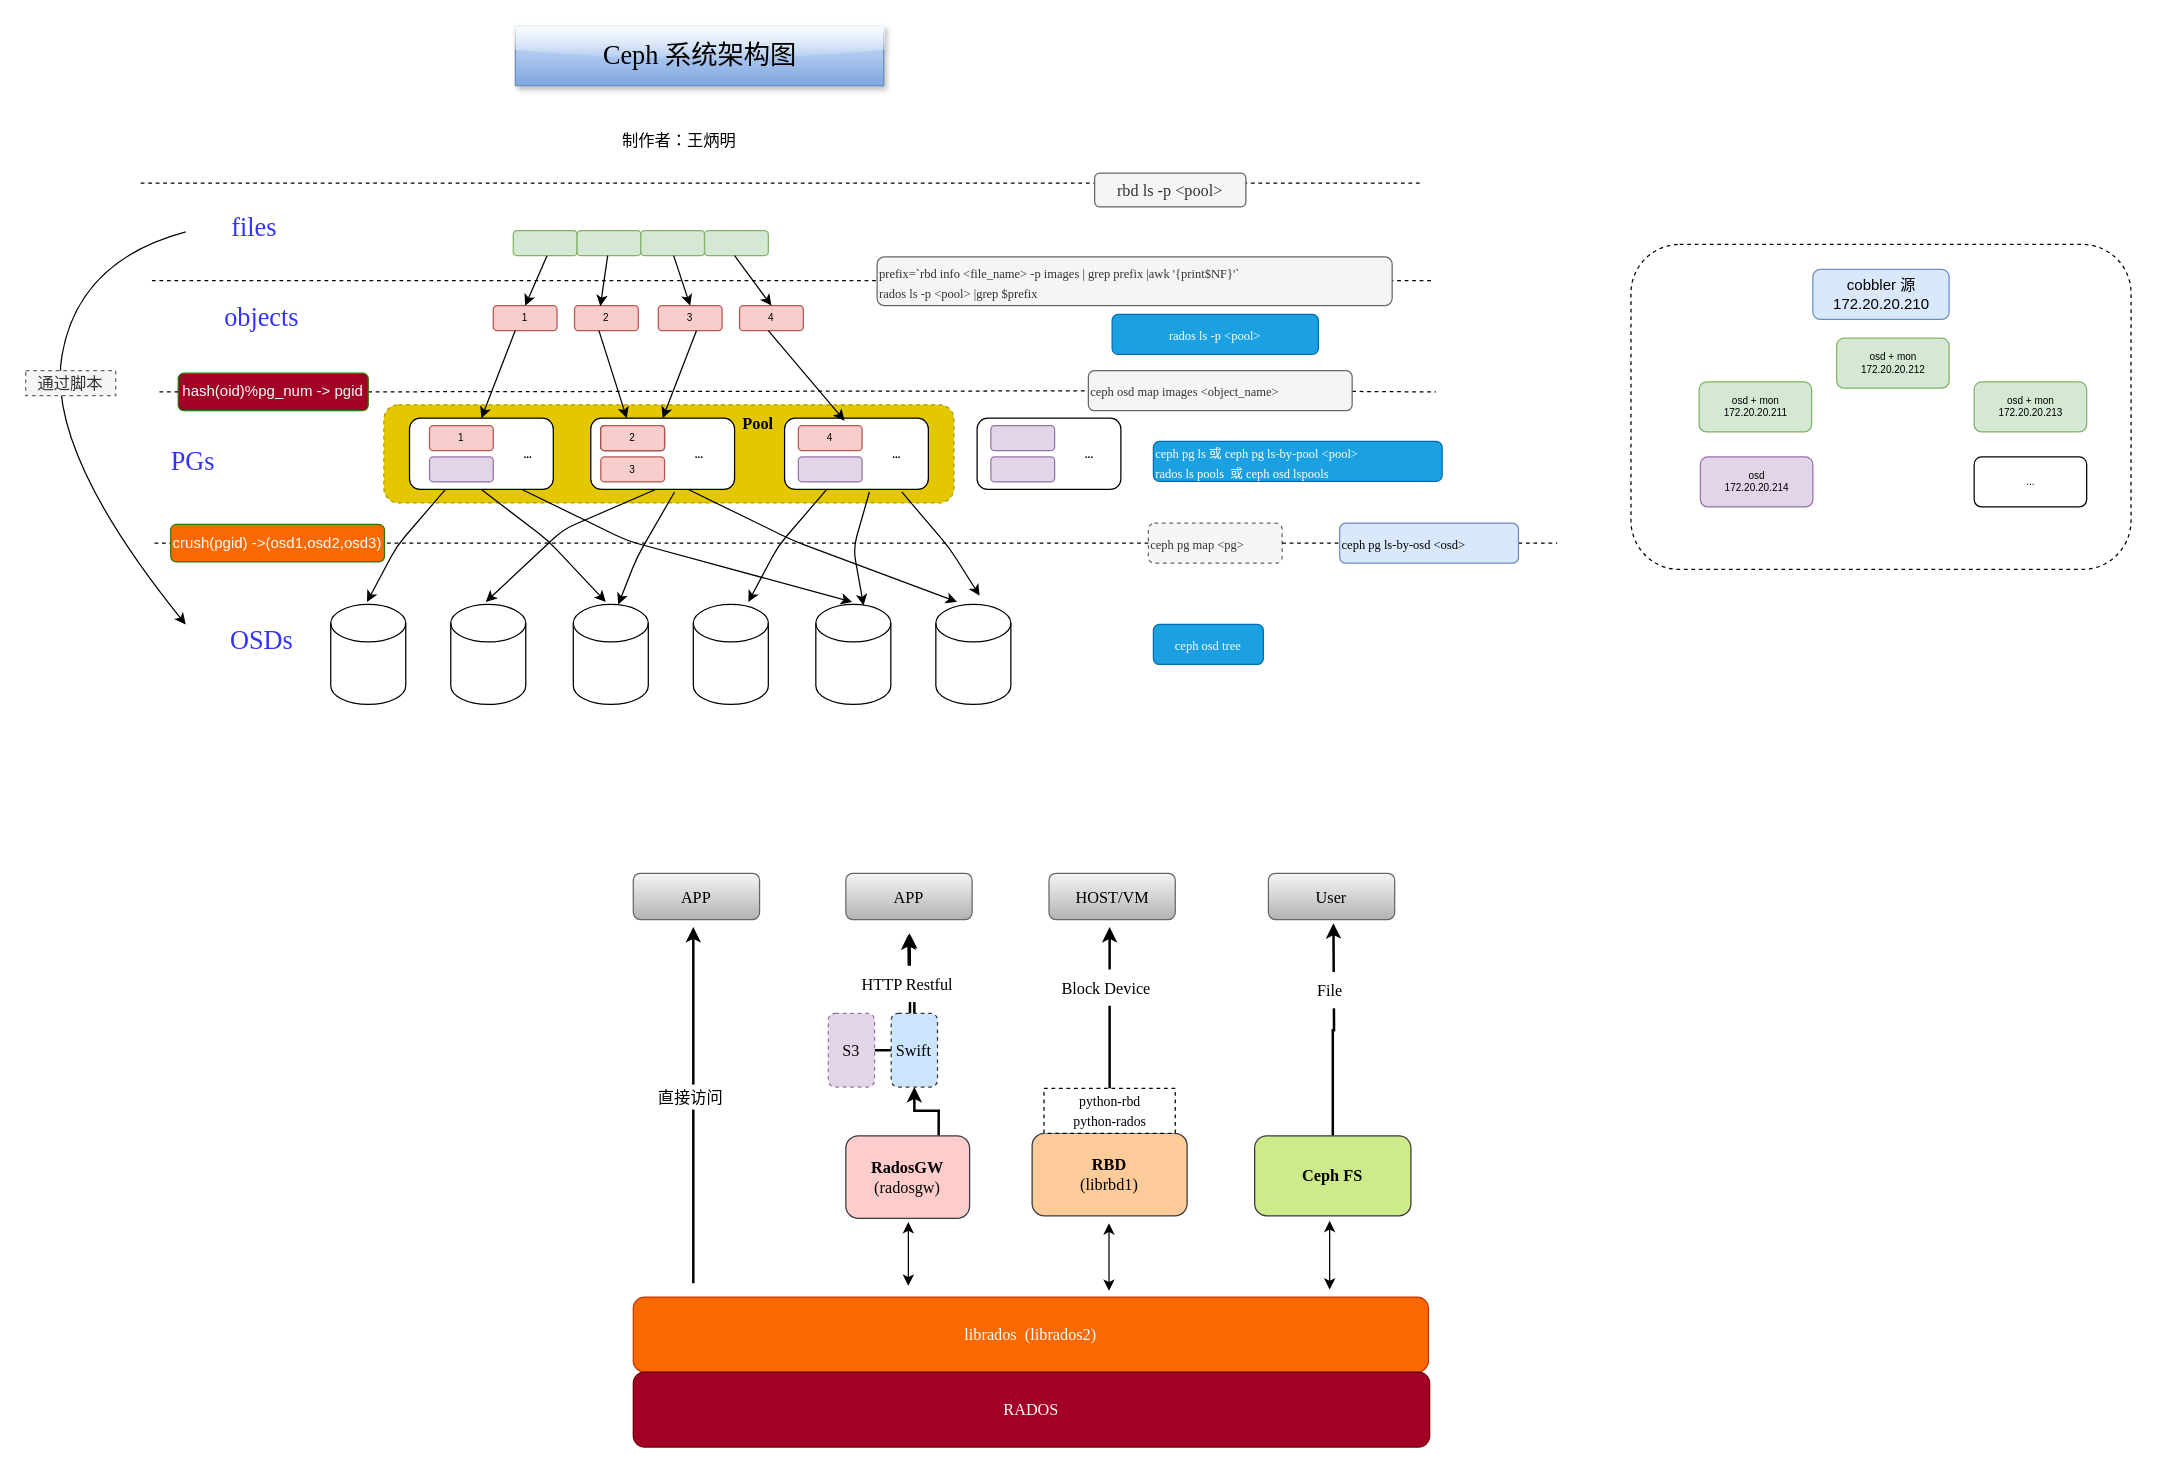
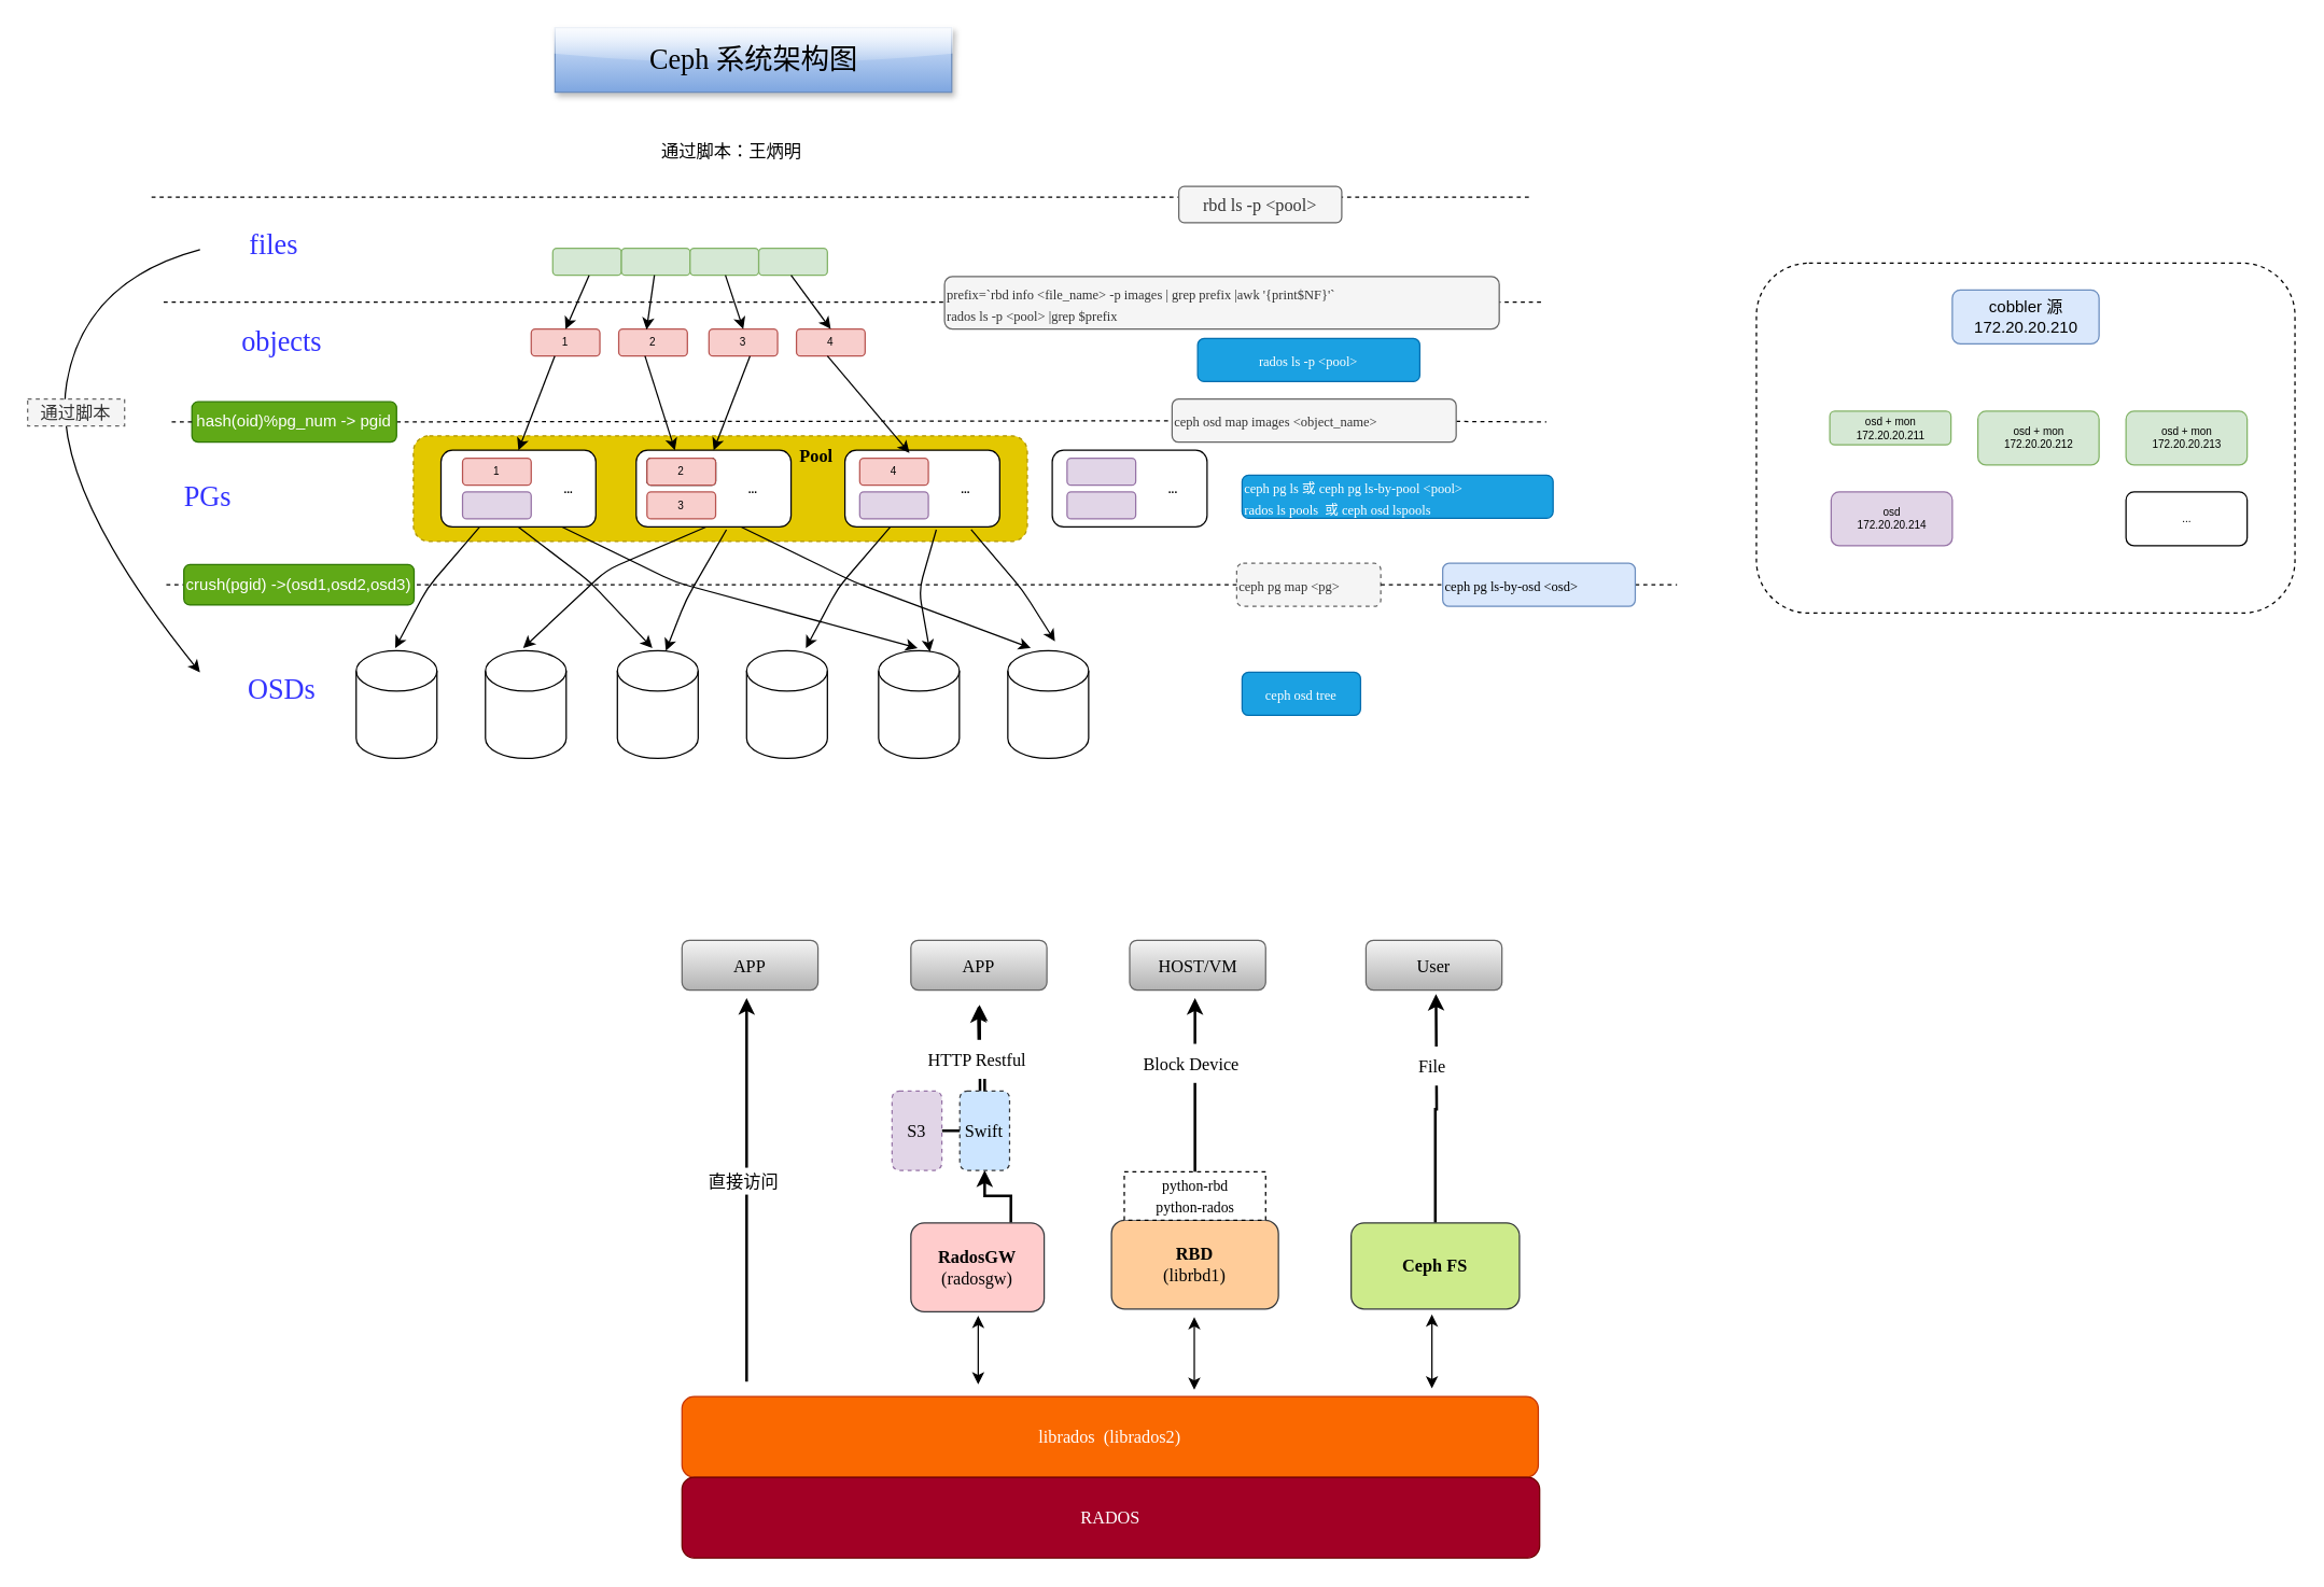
- <mxCell id="80" value="制作者：王炳明" style="text;html=1;strokeColor=none;fillColor=none;align=center;verticalAlign=middle;whiteSpace=wrap;rounded=0;glass=0;dashed=1;fontFamily=Comic Sans MS;fontSize=13;fontColor=#000000;" parent="1" vertex="1"><mxGeometry x="485" y="102" width="115.5" height="20" as="geometry" /></mxCell>
+ <mxCell id="80" value="通过脚本：王炳明" style="text;html=1;strokeColor=none;fillColor=none;align=center;verticalAlign=middle;whiteSpace=wrap;rounded=0;glass=0;dashed=1;fontFamily=Comic Sans MS;fontSize=13;fontColor=#000000;" parent="1" vertex="1"><mxGeometry x="485" y="102" width="115.5" height="20" as="geometry" /></mxCell>
- <mxCell id="6" value="&lt;font style=&quot;font-size: 8px&quot;&gt;osd + mon&lt;br style=&quot;font-size: 8px&quot;&gt;172.20.20.212&lt;/font&gt;" style="rounded=1;whiteSpace=wrap;html=1;fontSize=8;fillColor=#d5e8d4;strokeColor=#82b366;" parent="1" vertex="1"><mxGeometry x="1468.5" y="270" width="90" height="40" as="geometry" /></mxCell>
+ <mxCell id="6" value="&lt;font style=&quot;font-size: 8px&quot;&gt;osd + mon&lt;br style=&quot;font-size: 8px&quot;&gt;172.20.20.212&lt;/font&gt;" style="rounded=1;whiteSpace=wrap;html=1;fontSize=8;fillColor=#d5e8d4;strokeColor=#82b366;" parent="1" vertex="1"><mxGeometry x="1468.5" y="305" width="90" height="40" as="geometry" /></mxCell>
- <mxCell id="107" value="hash(oid)%pg_num -&amp;gt; pgid" style="rounded=1;whiteSpace=wrap;html=1;fillColor=#a20025;strokeColor=#2D7600;fontColor=#ffffff;" parent="1" vertex="1"><mxGeometry x="142" y="298" width="152" height="30" as="geometry" /></mxCell>
+ <mxCell id="107" value="hash(oid)%pg_num -&amp;gt; pgid" style="rounded=1;whiteSpace=wrap;html=1;fillColor=#60a917;strokeColor=#2D7600;fontColor=#ffffff;" parent="1" vertex="1"><mxGeometry x="142" y="298" width="152" height="30" as="geometry" /></mxCell>
- <mxCell id="5" value="&lt;font style=&quot;font-size: 8px;&quot;&gt;osd + mon&lt;br style=&quot;font-size: 8px;&quot;&gt;172.20.20.211&lt;/font&gt;" style="rounded=1;whiteSpace=wrap;html=1;fontSize=8;fillColor=#d5e8d4;strokeColor=#82b366;" parent="1" vertex="1"><mxGeometry x="1358.5" y="305" width="90" height="40" as="geometry" /></mxCell>
+ <mxCell id="5" value="&lt;font style=&quot;font-size: 8px;&quot;&gt;osd + mon&lt;br style=&quot;font-size: 8px;&quot;&gt;172.20.20.211&lt;/font&gt;" style="rounded=1;whiteSpace=wrap;html=1;fontSize=8;fillColor=#d5e8d4;strokeColor=#82b366;" parent="1" vertex="1"><mxGeometry x="1358.5" y="305" width="90" height="25" as="geometry" /></mxCell>
- <mxCell id="109" value="crush(pgid) -&amp;gt;(osd1,osd2,osd3)" style="rounded=1;whiteSpace=wrap;html=1;fillColor=#fa6800;strokeColor=#2D7600;fontColor=#ffffff;" parent="1" vertex="1"><mxGeometry x="136" y="419" width="171" height="30" as="geometry" /></mxCell>
+ <mxCell id="109" value="crush(pgid) -&amp;gt;(osd1,osd2,osd3)" style="rounded=1;whiteSpace=wrap;html=1;fillColor=#60a917;strokeColor=#2D7600;fontColor=#ffffff;" parent="1" vertex="1"><mxGeometry x="136" y="419" width="171" height="30" as="geometry" /></mxCell>
